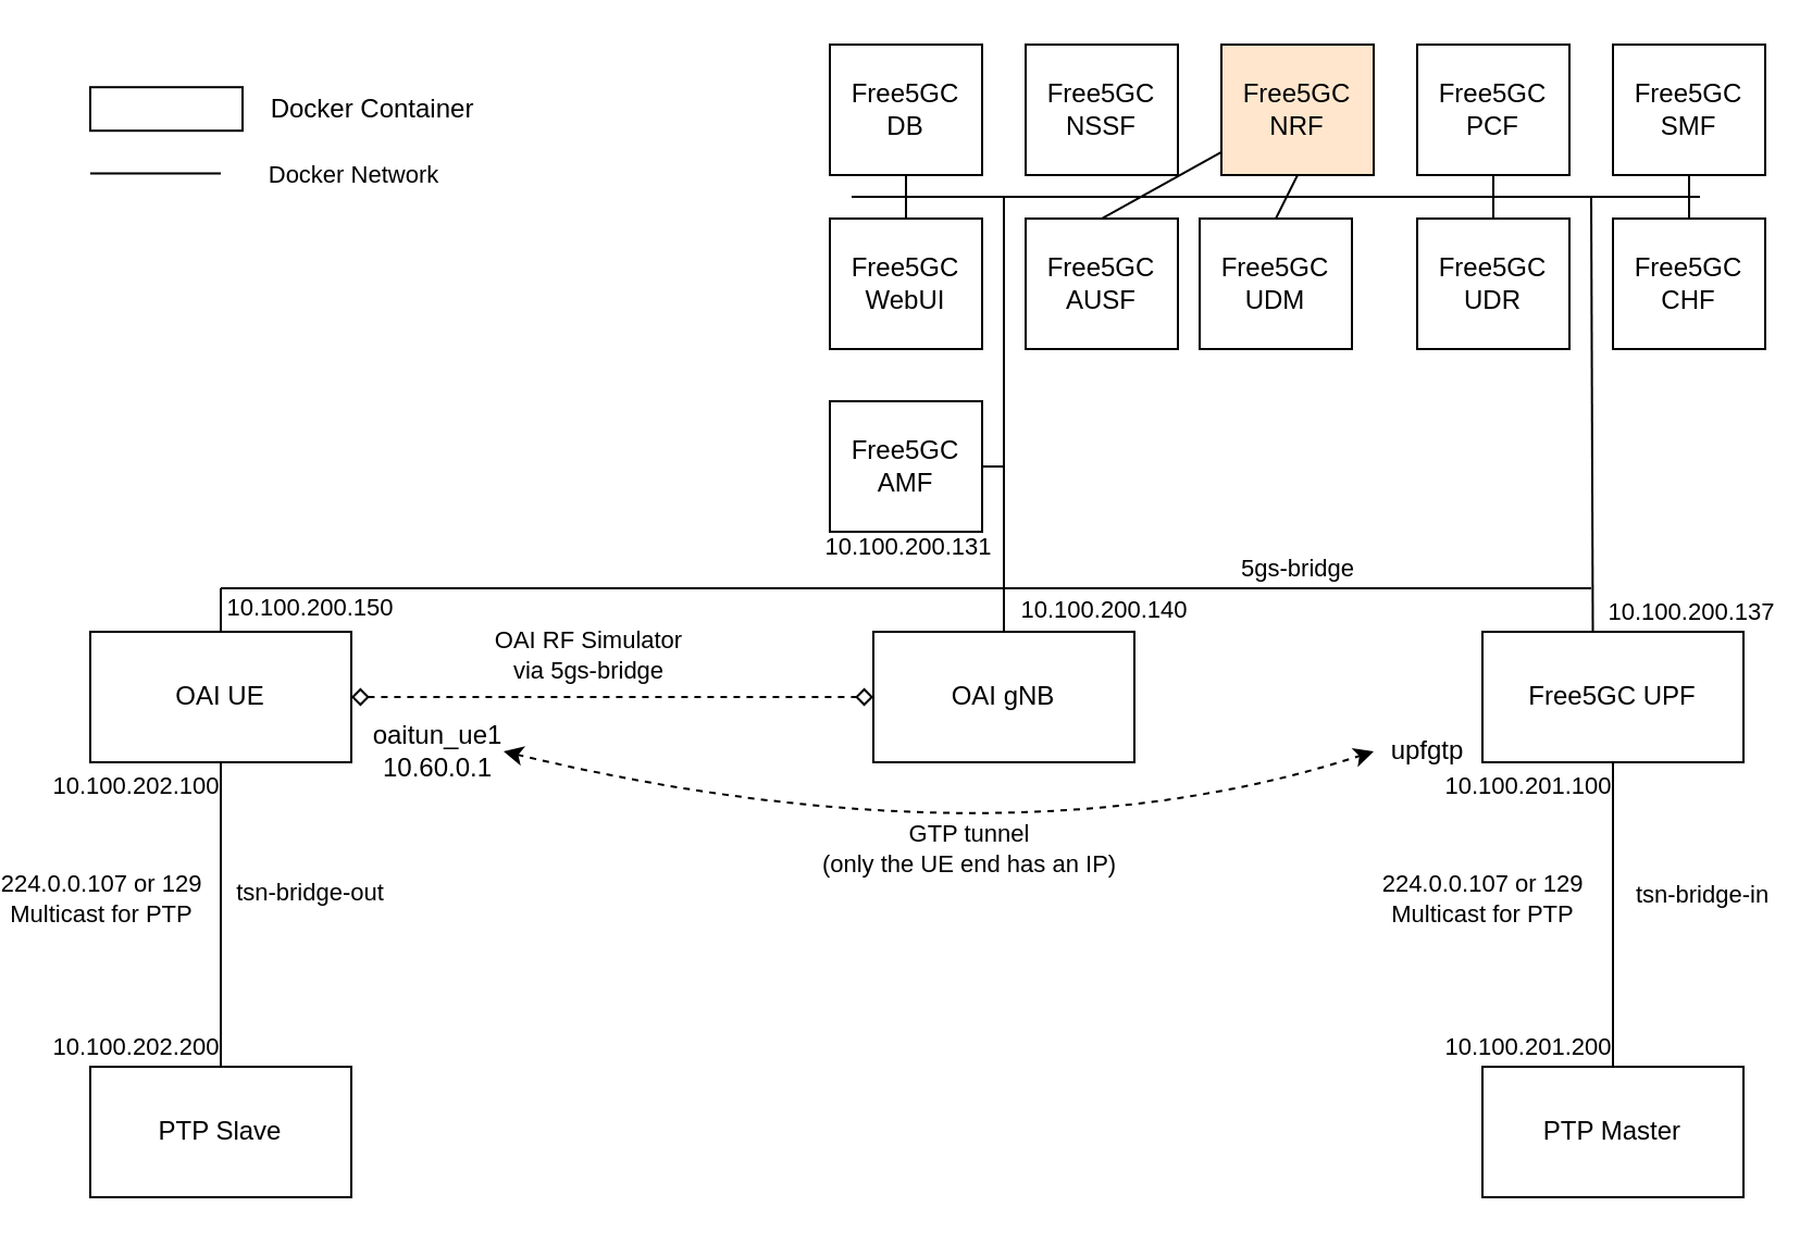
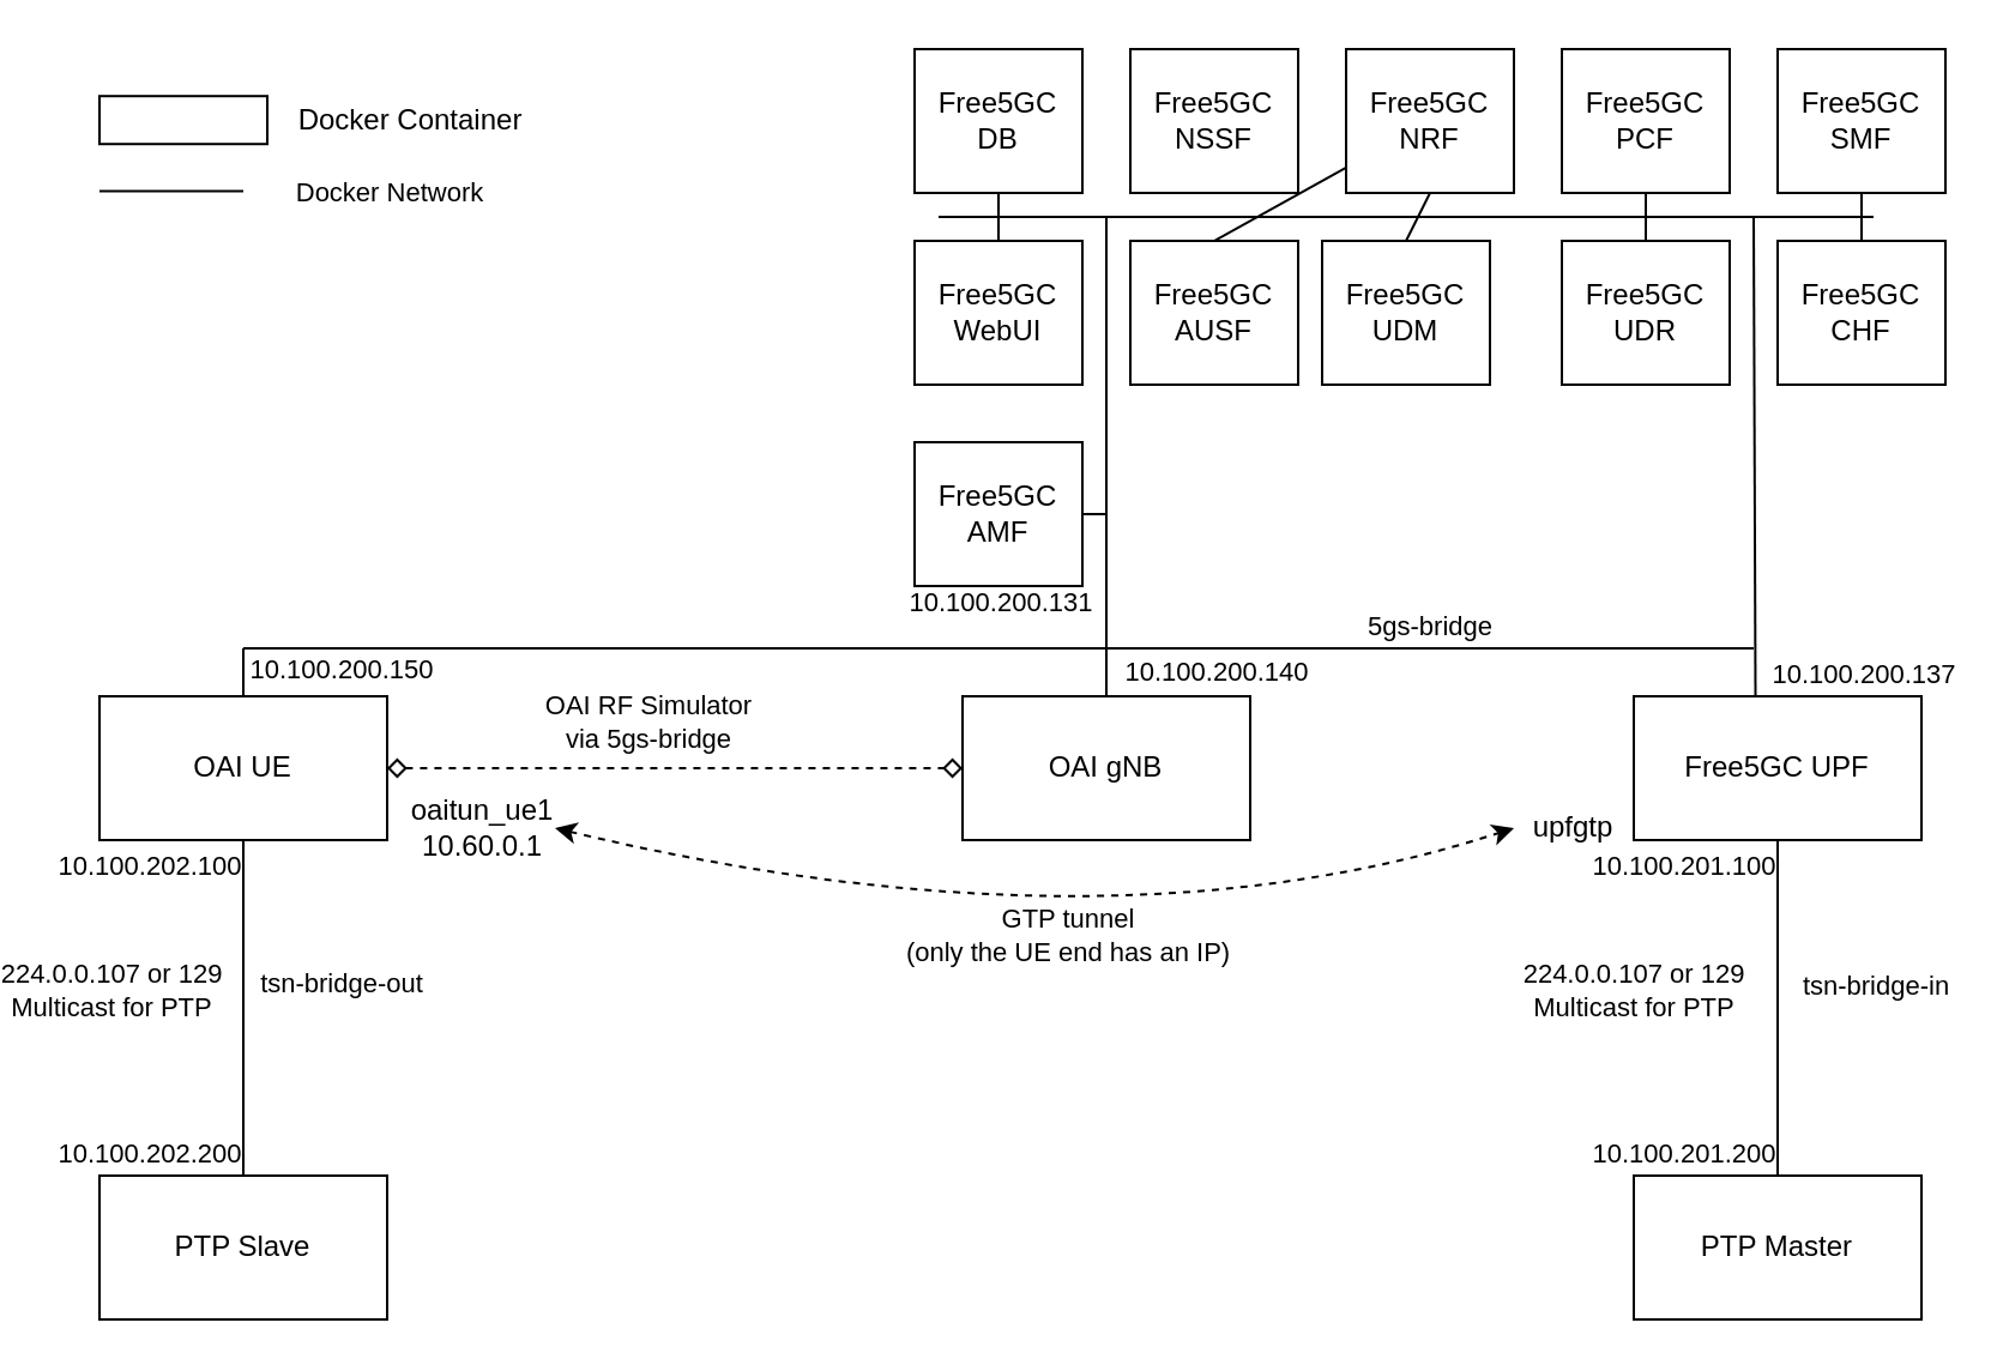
- <mxCell id="13" value="Free5GC NRF" style="rounded=0;whiteSpace=wrap;html=1;fillColor=#ffe6cc;" parent="1" vertex="1"><mxGeometry x="540" y="20" width="70" height="60" as="geometry" /></mxCell>
+ <mxCell id="13" value="Free5GC NRF" style="rounded=0;whiteSpace=wrap;html=1;" parent="1" vertex="1"><mxGeometry x="540" y="20" width="70" height="60" as="geometry" /></mxCell>
